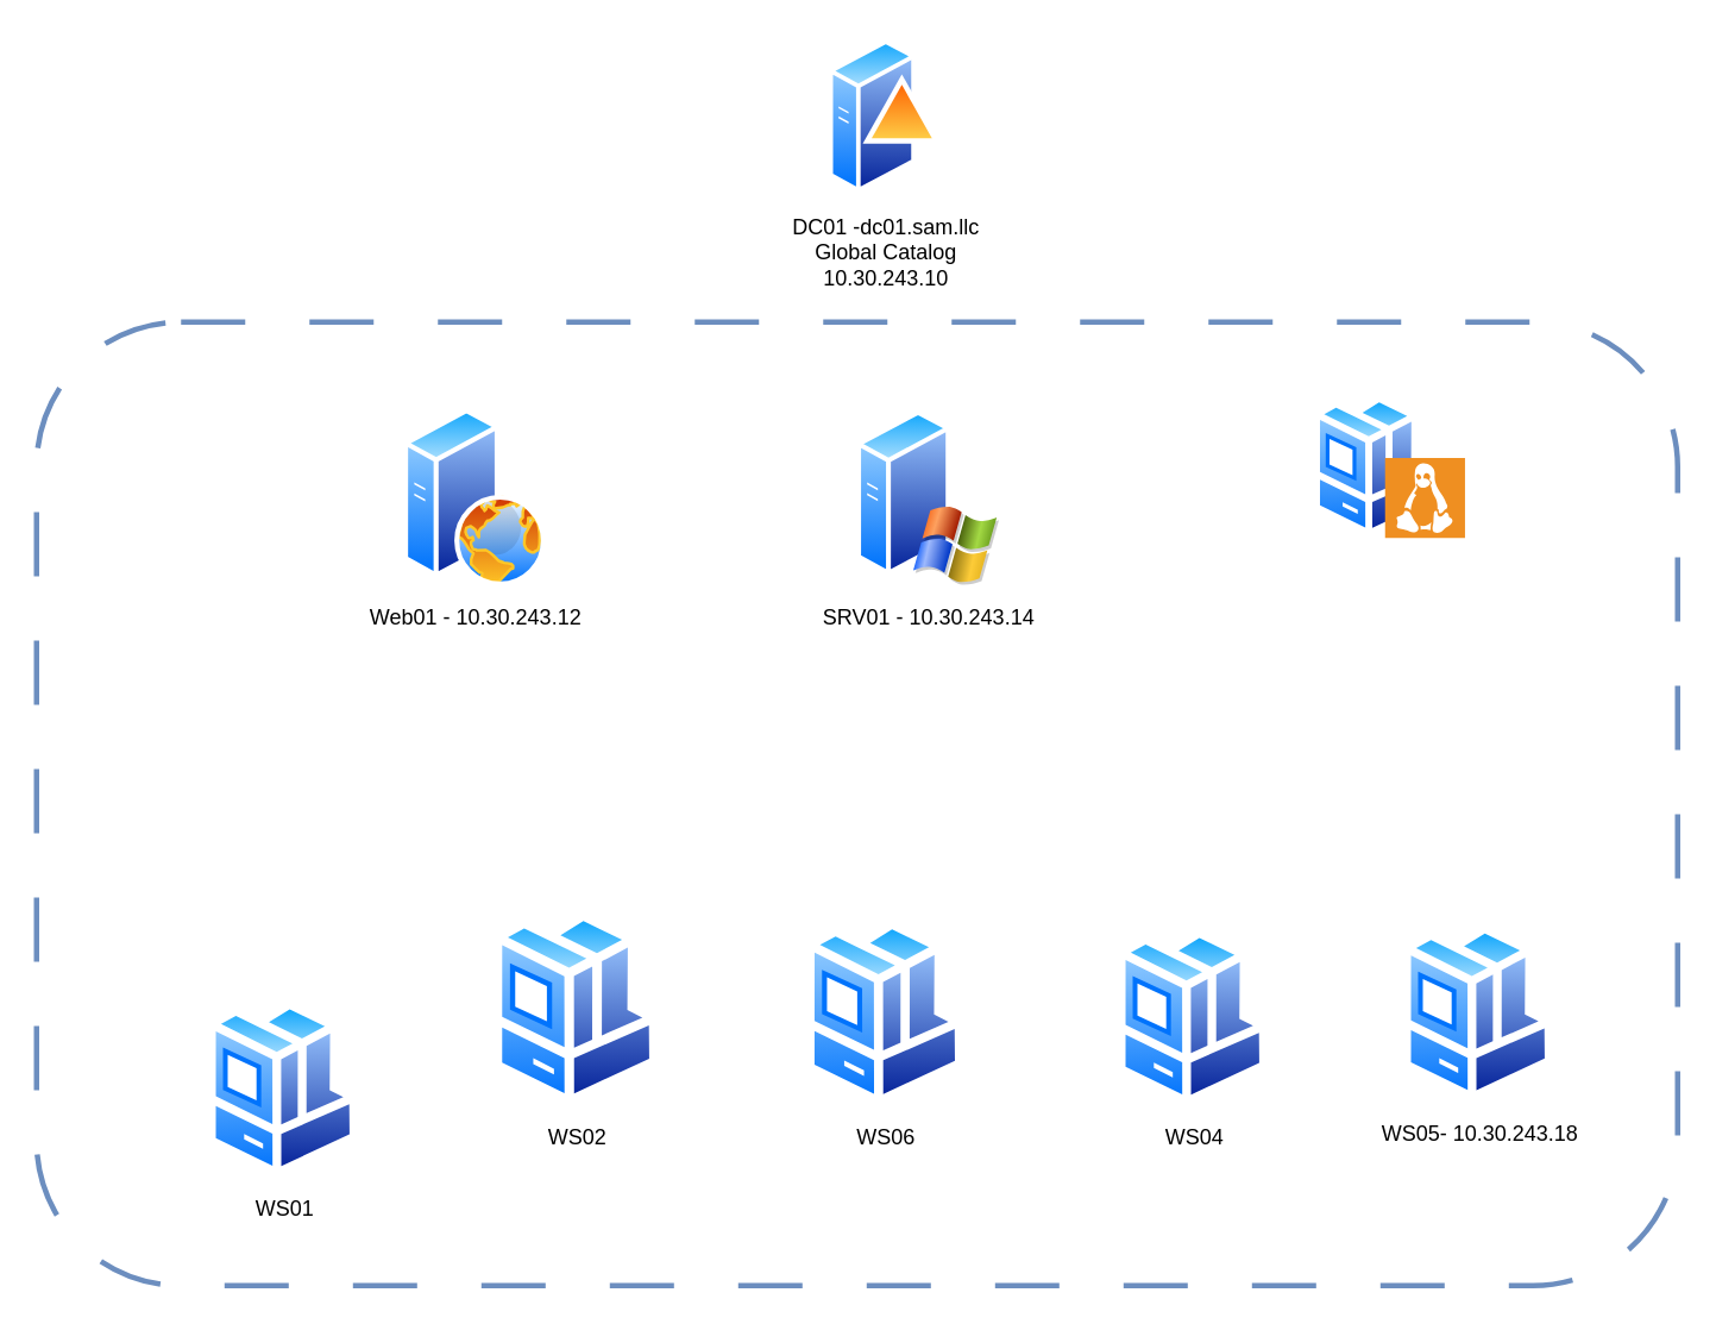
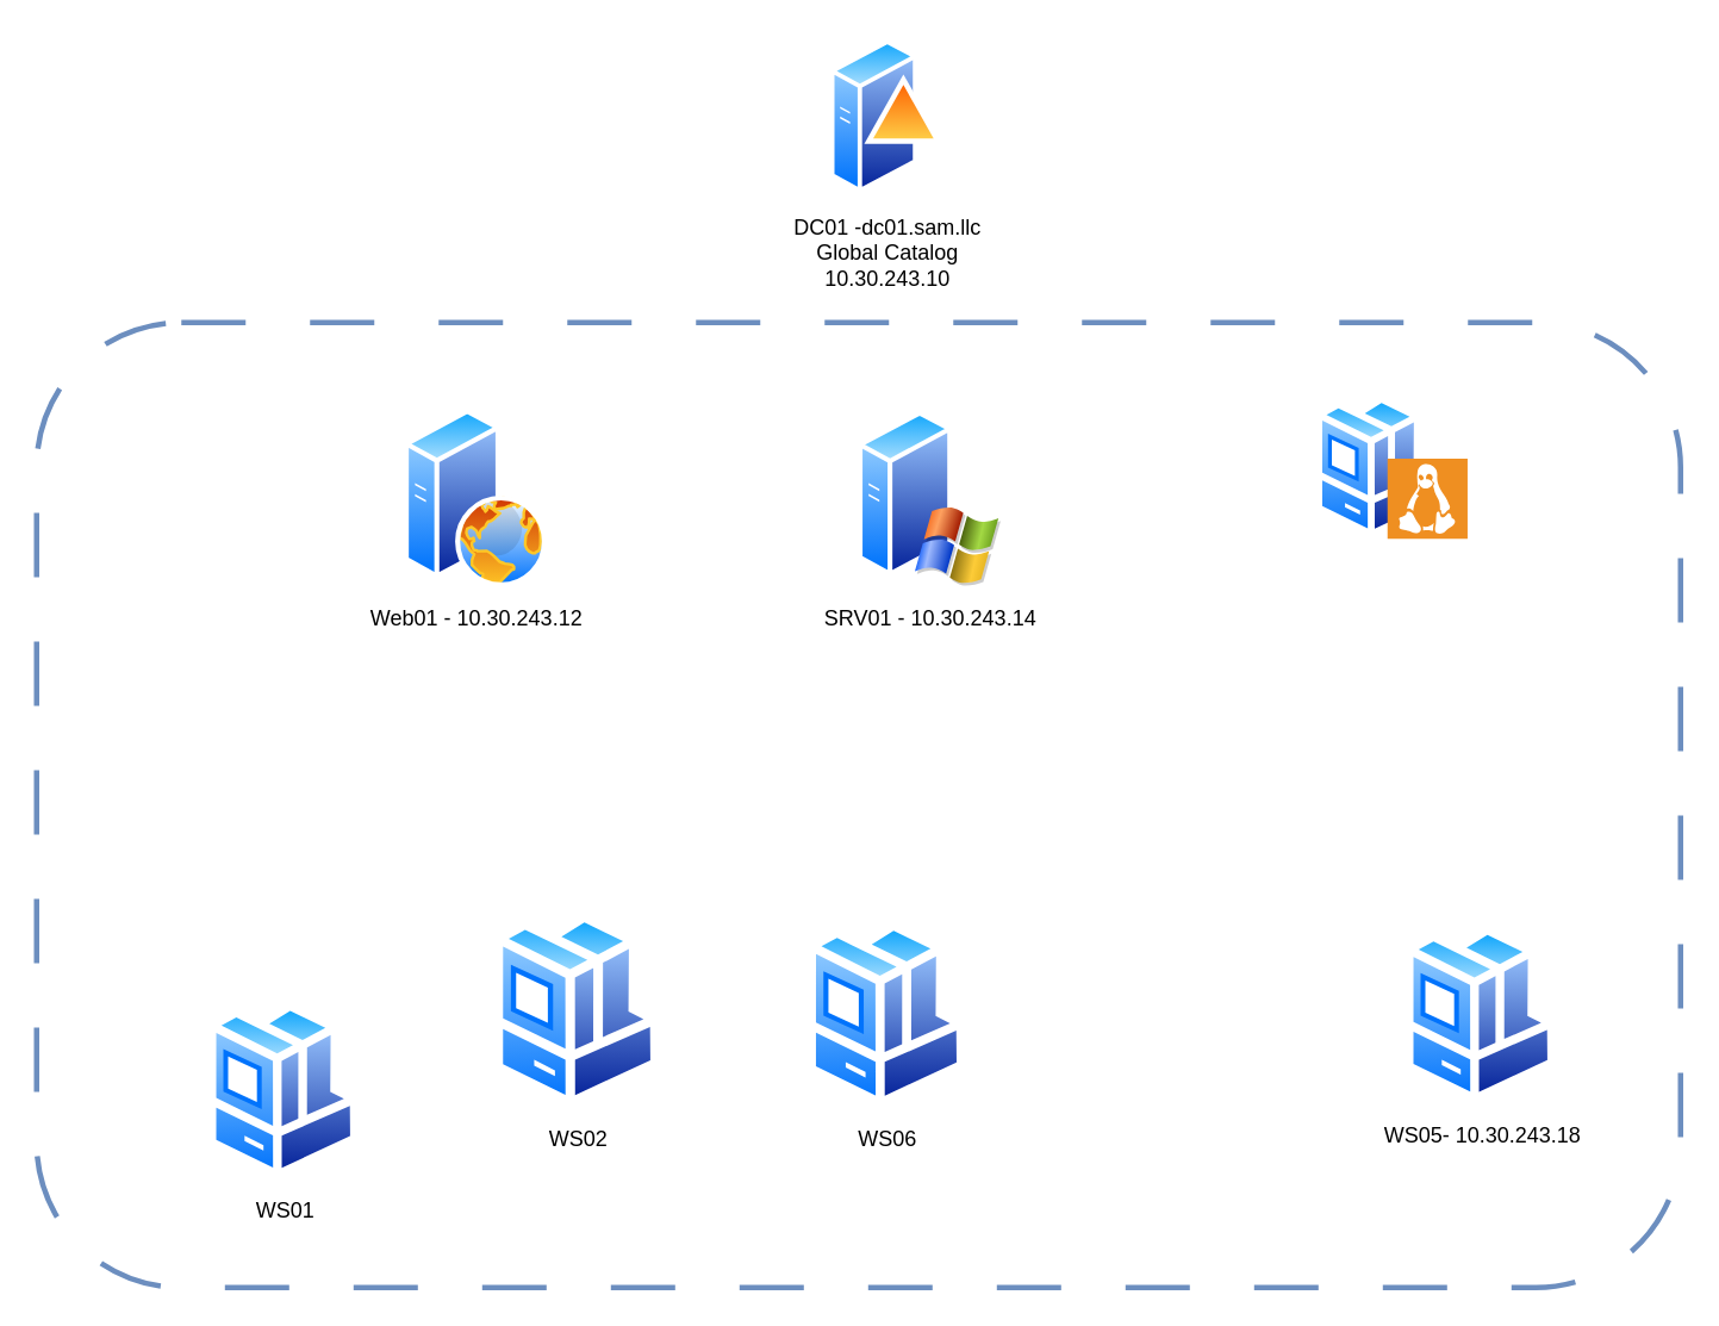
- <mxCell id="5" value="WS04" style="image;aspect=fixed;perimeter=ellipsePerimeter;html=1;align=center;shadow=0;dashed=0;spacingTop=3;image=img/lib/active_directory/workstation_client.svg;" parent="1" vertex="1"><mxGeometry x="626" y="520" width="85" height="100" as="geometry" /></mxCell>
